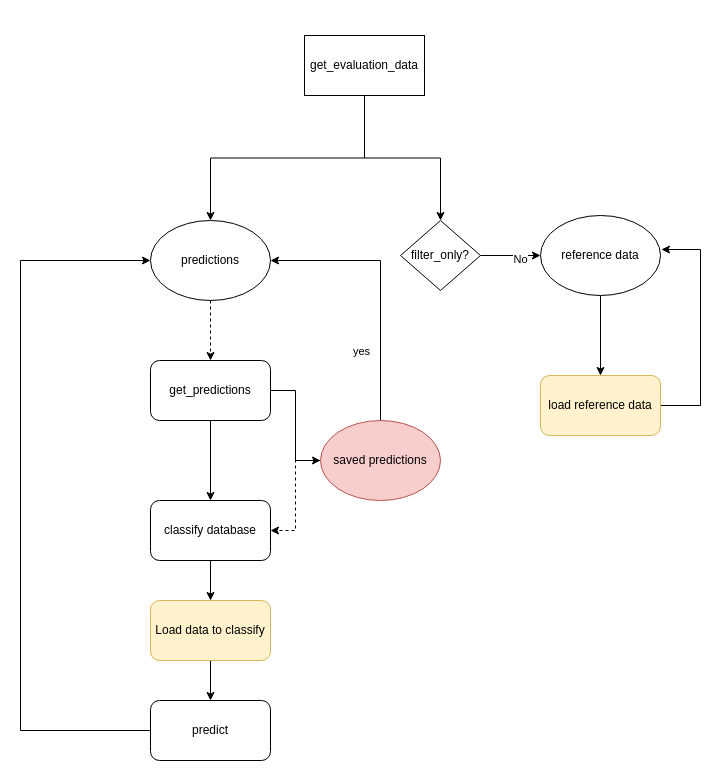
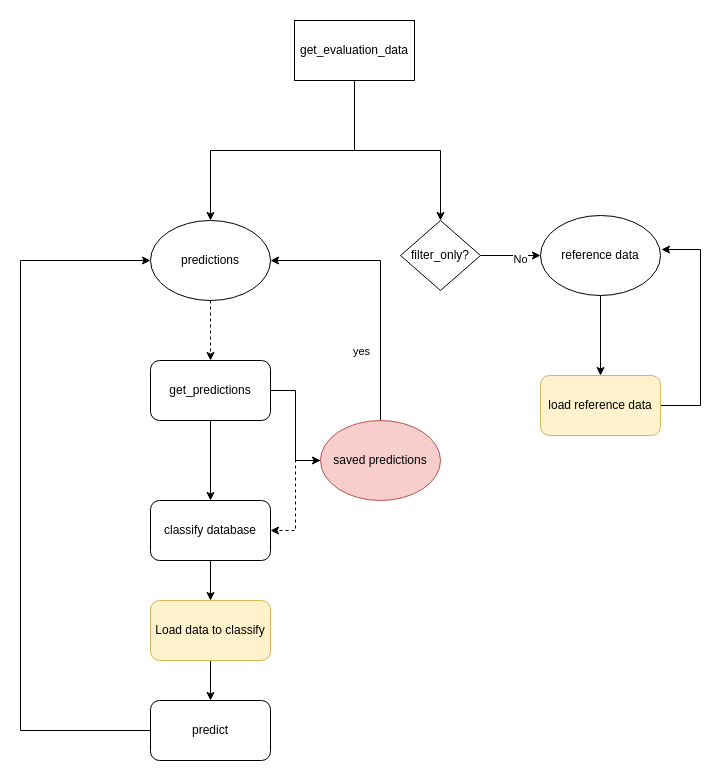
- <mxCell id="4" value="get_evaluation_data" style="rounded=0;whiteSpace=wrap;html=1;" vertex="1" parent="1"><mxGeometry x="304" y="35" width="120" height="60" as="geometry" /></mxCell>
+ <mxCell id="4" value="get_evaluation_data" style="rounded=0;whiteSpace=wrap;html=1;" vertex="1" parent="1"><mxGeometry x="294" y="20" width="120" height="60" as="geometry" /></mxCell>
